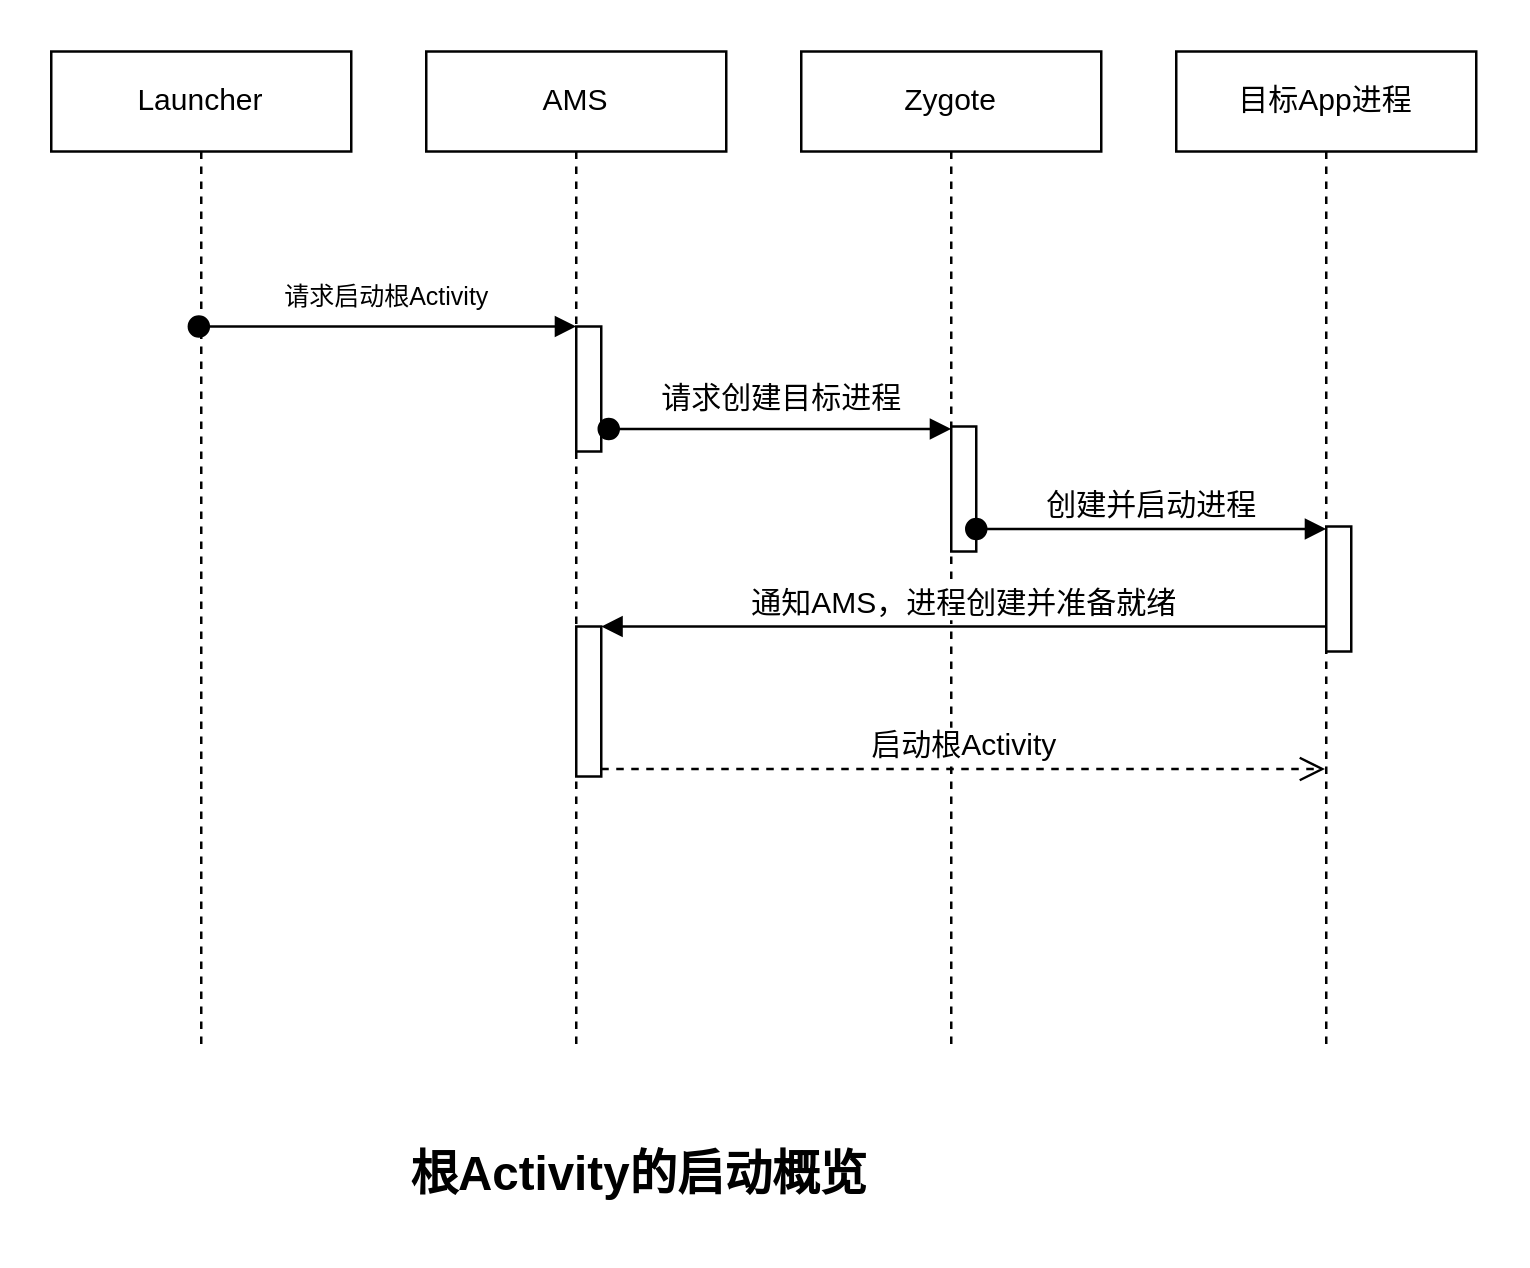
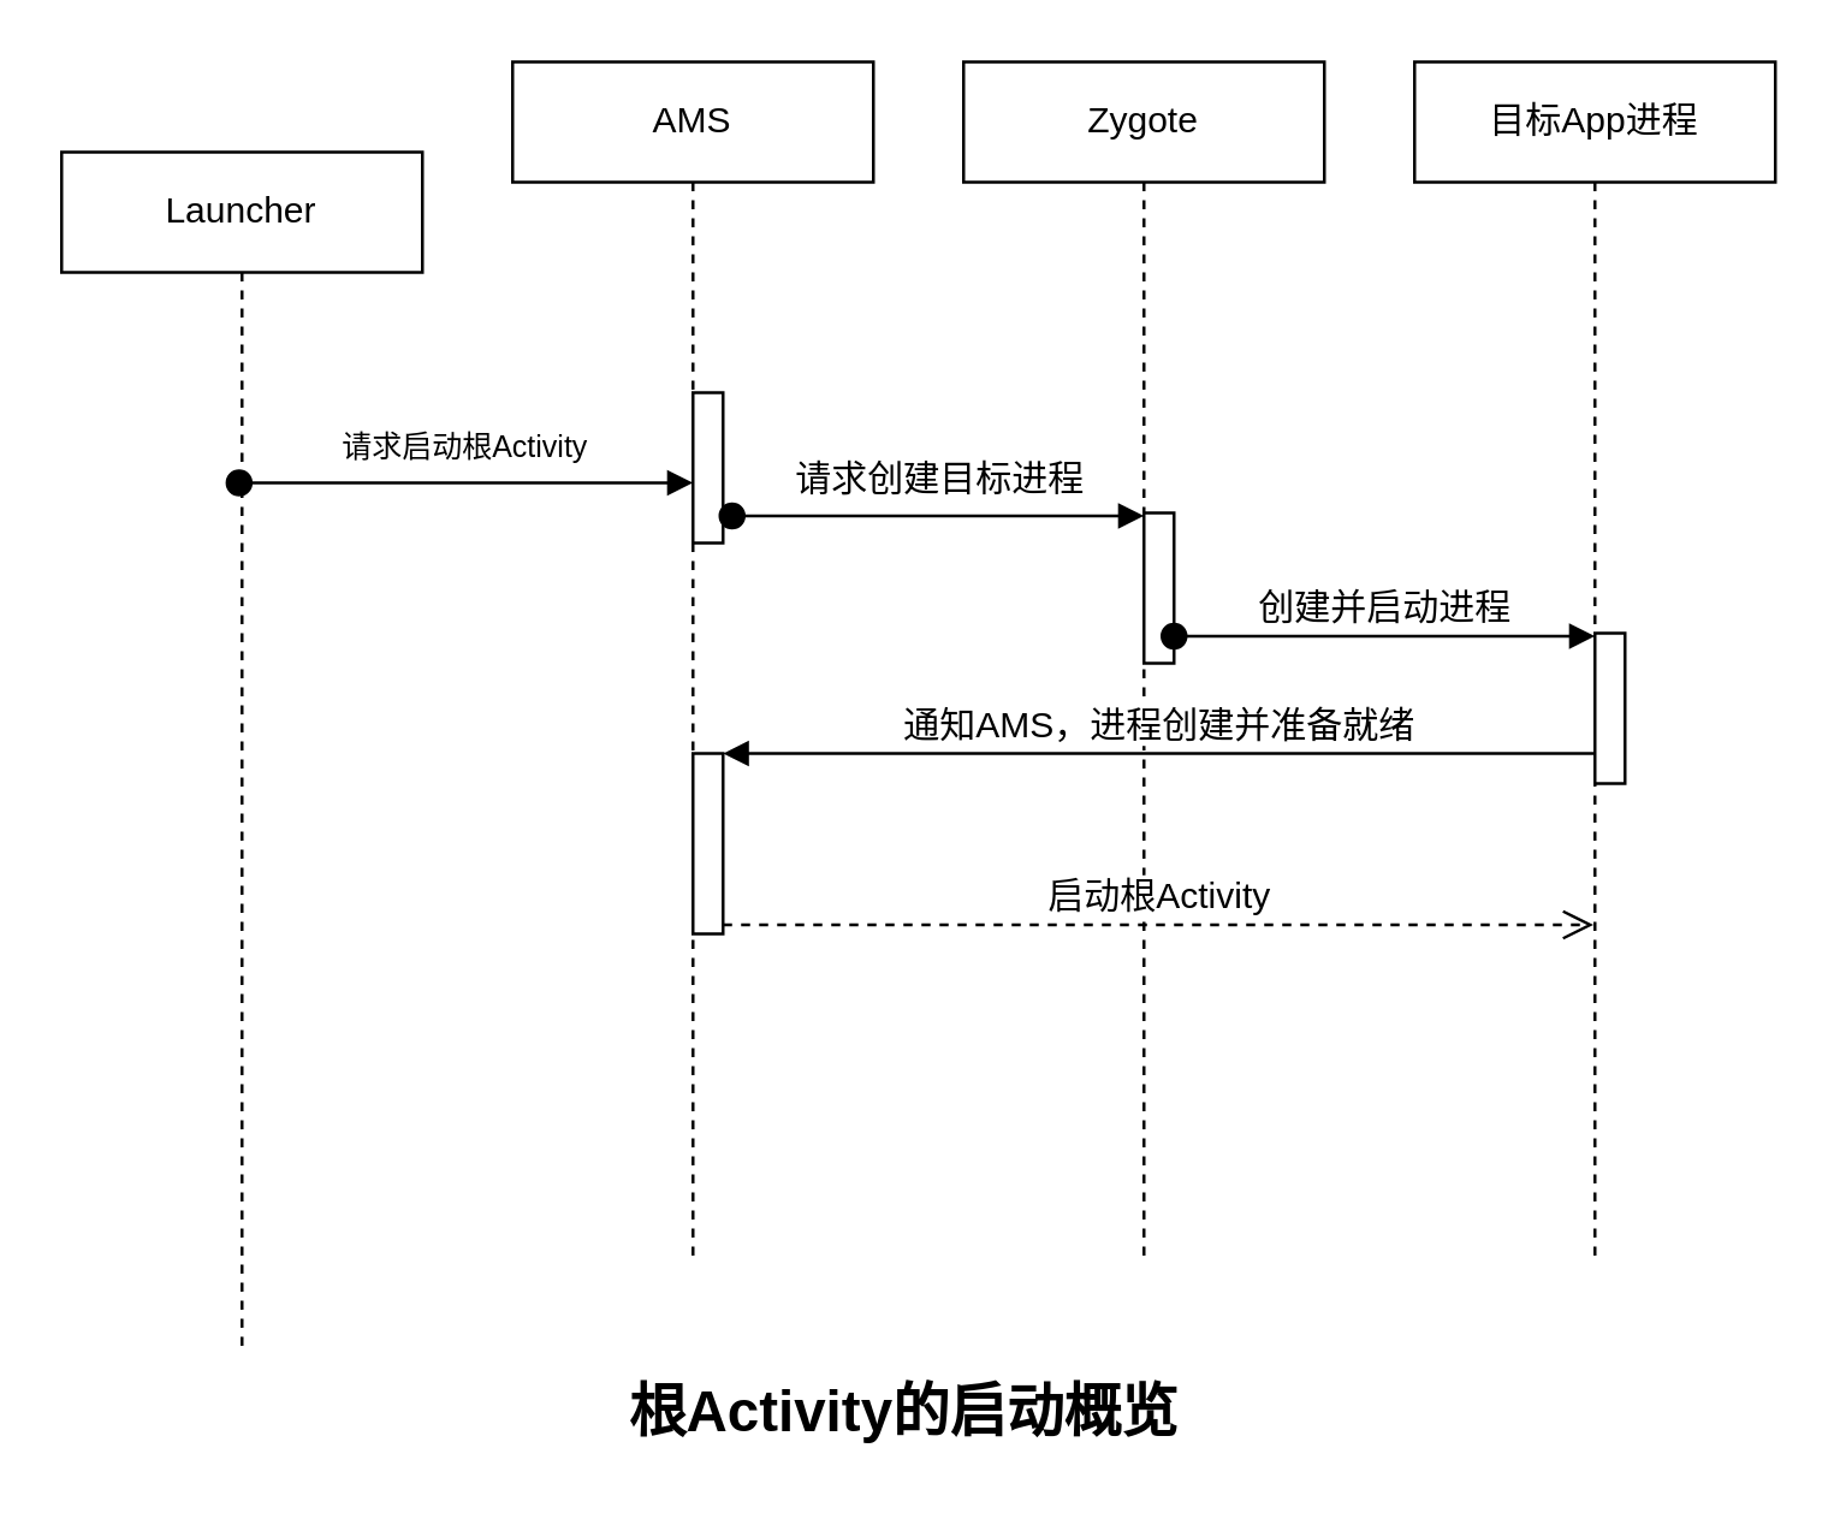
- <mxCell id="8" value="Launcher" style="shape=umlLifeline;perimeter=lifelinePerimeter;whiteSpace=wrap;html=1;container=1;collapsible=0;recursiveResize=0;outlineConnect=0;rounded=0;sketch=0;" vertex="1" parent="1"><mxGeometry x="20" y="20" width="120" height="400" as="geometry" /></mxCell>
+ <mxCell id="8" value="Launcher" style="shape=umlLifeline;perimeter=lifelinePerimeter;whiteSpace=wrap;html=1;container=1;collapsible=0;recursiveResize=0;outlineConnect=0;rounded=0;sketch=0;" vertex="1" parent="1"><mxGeometry x="20" y="50" width="120" height="400" as="geometry" /></mxCell>
- <mxCell id="5" value="根Activity的启动概览" style="text;html=1;align=center;verticalAlign=middle;resizable=0;points=[];autosize=1;fontSize=19;fontStyle=1" vertex="1" parent="1"><mxGeometry x="155" y="455" width="200" height="30" as="geometry" /></mxCell>
+ <mxCell id="5" value="根Activity的启动概览" style="text;html=1;align=center;verticalAlign=middle;resizable=0;points=[];autosize=1;fontSize=19;fontStyle=1" vertex="1" parent="1"><mxGeometry x="200" y="455" width="200" height="30" as="geometry" /></mxCell>
